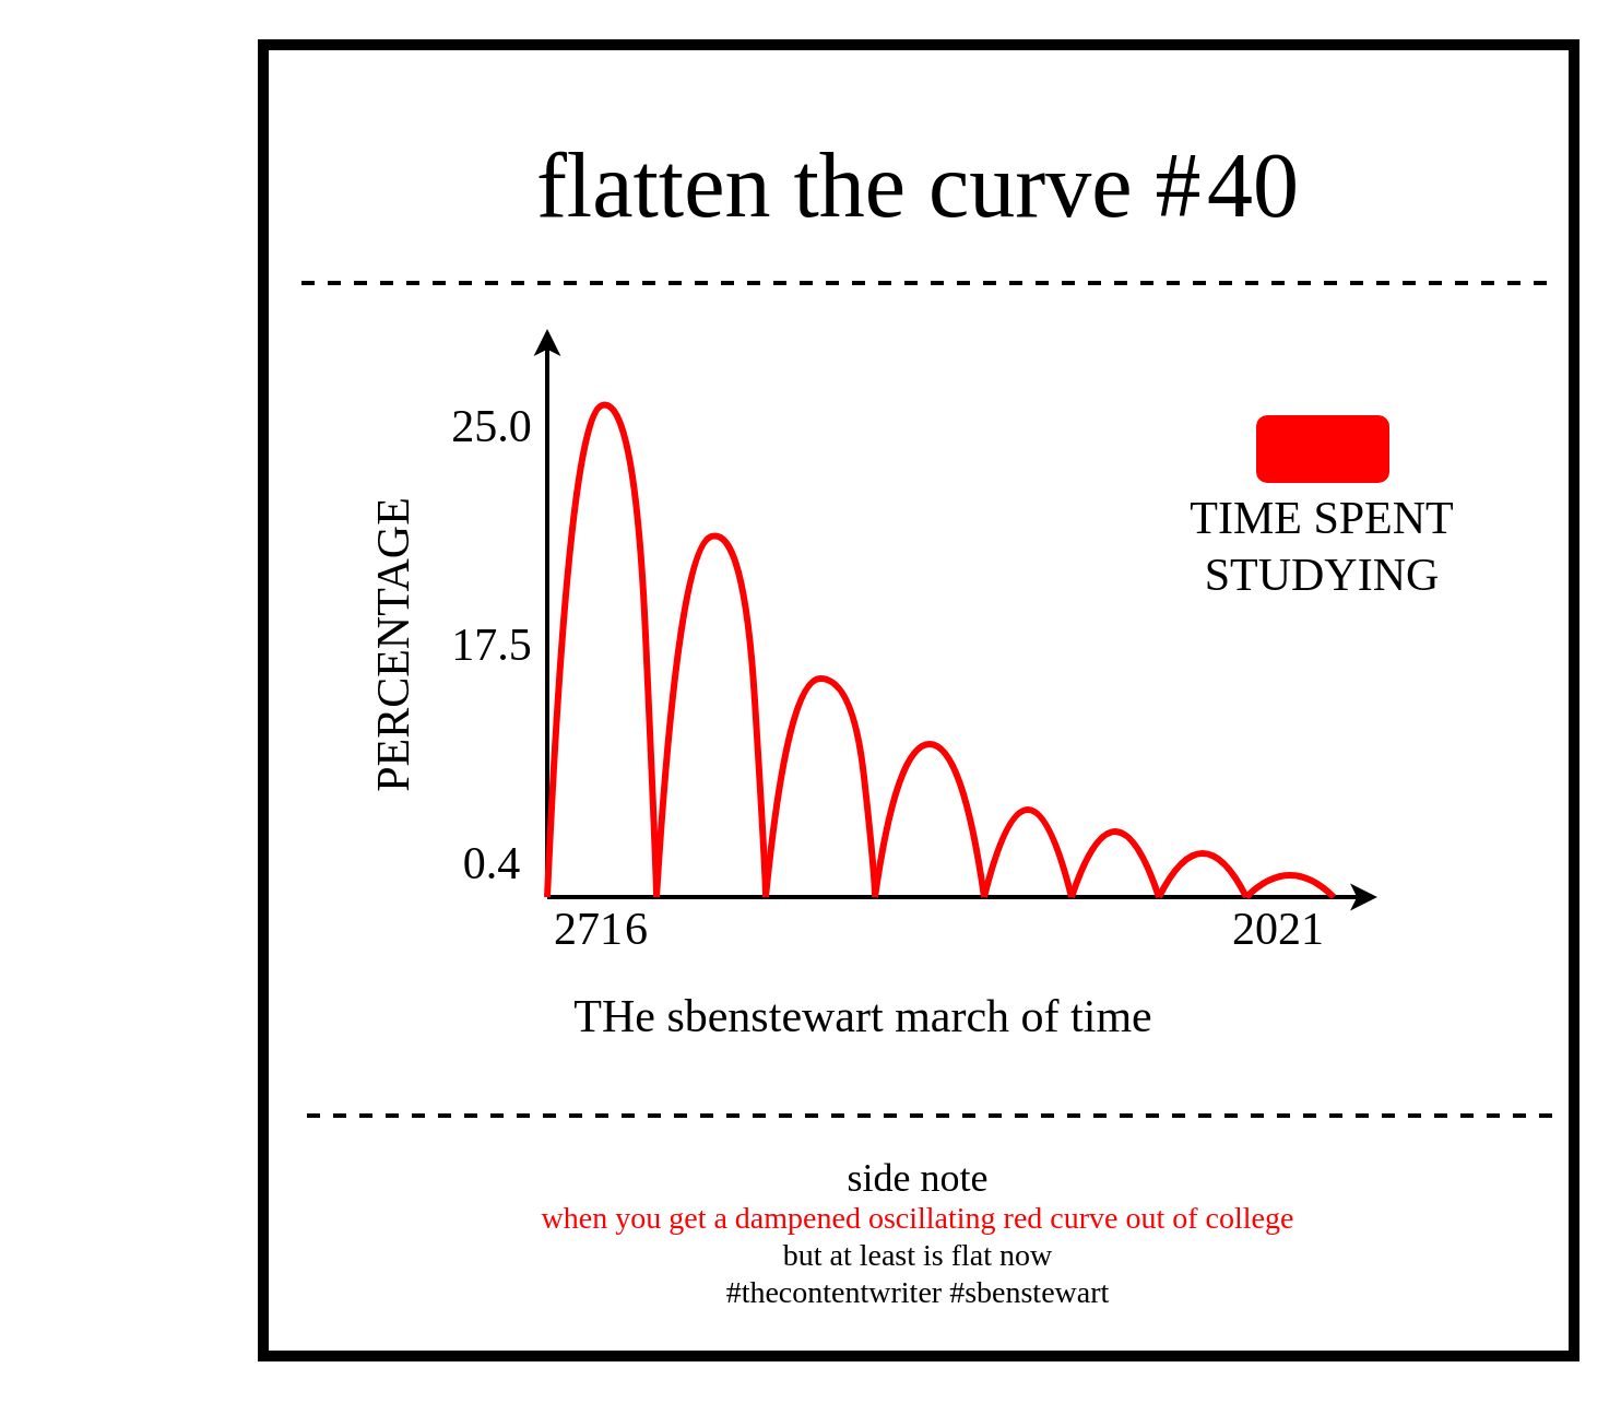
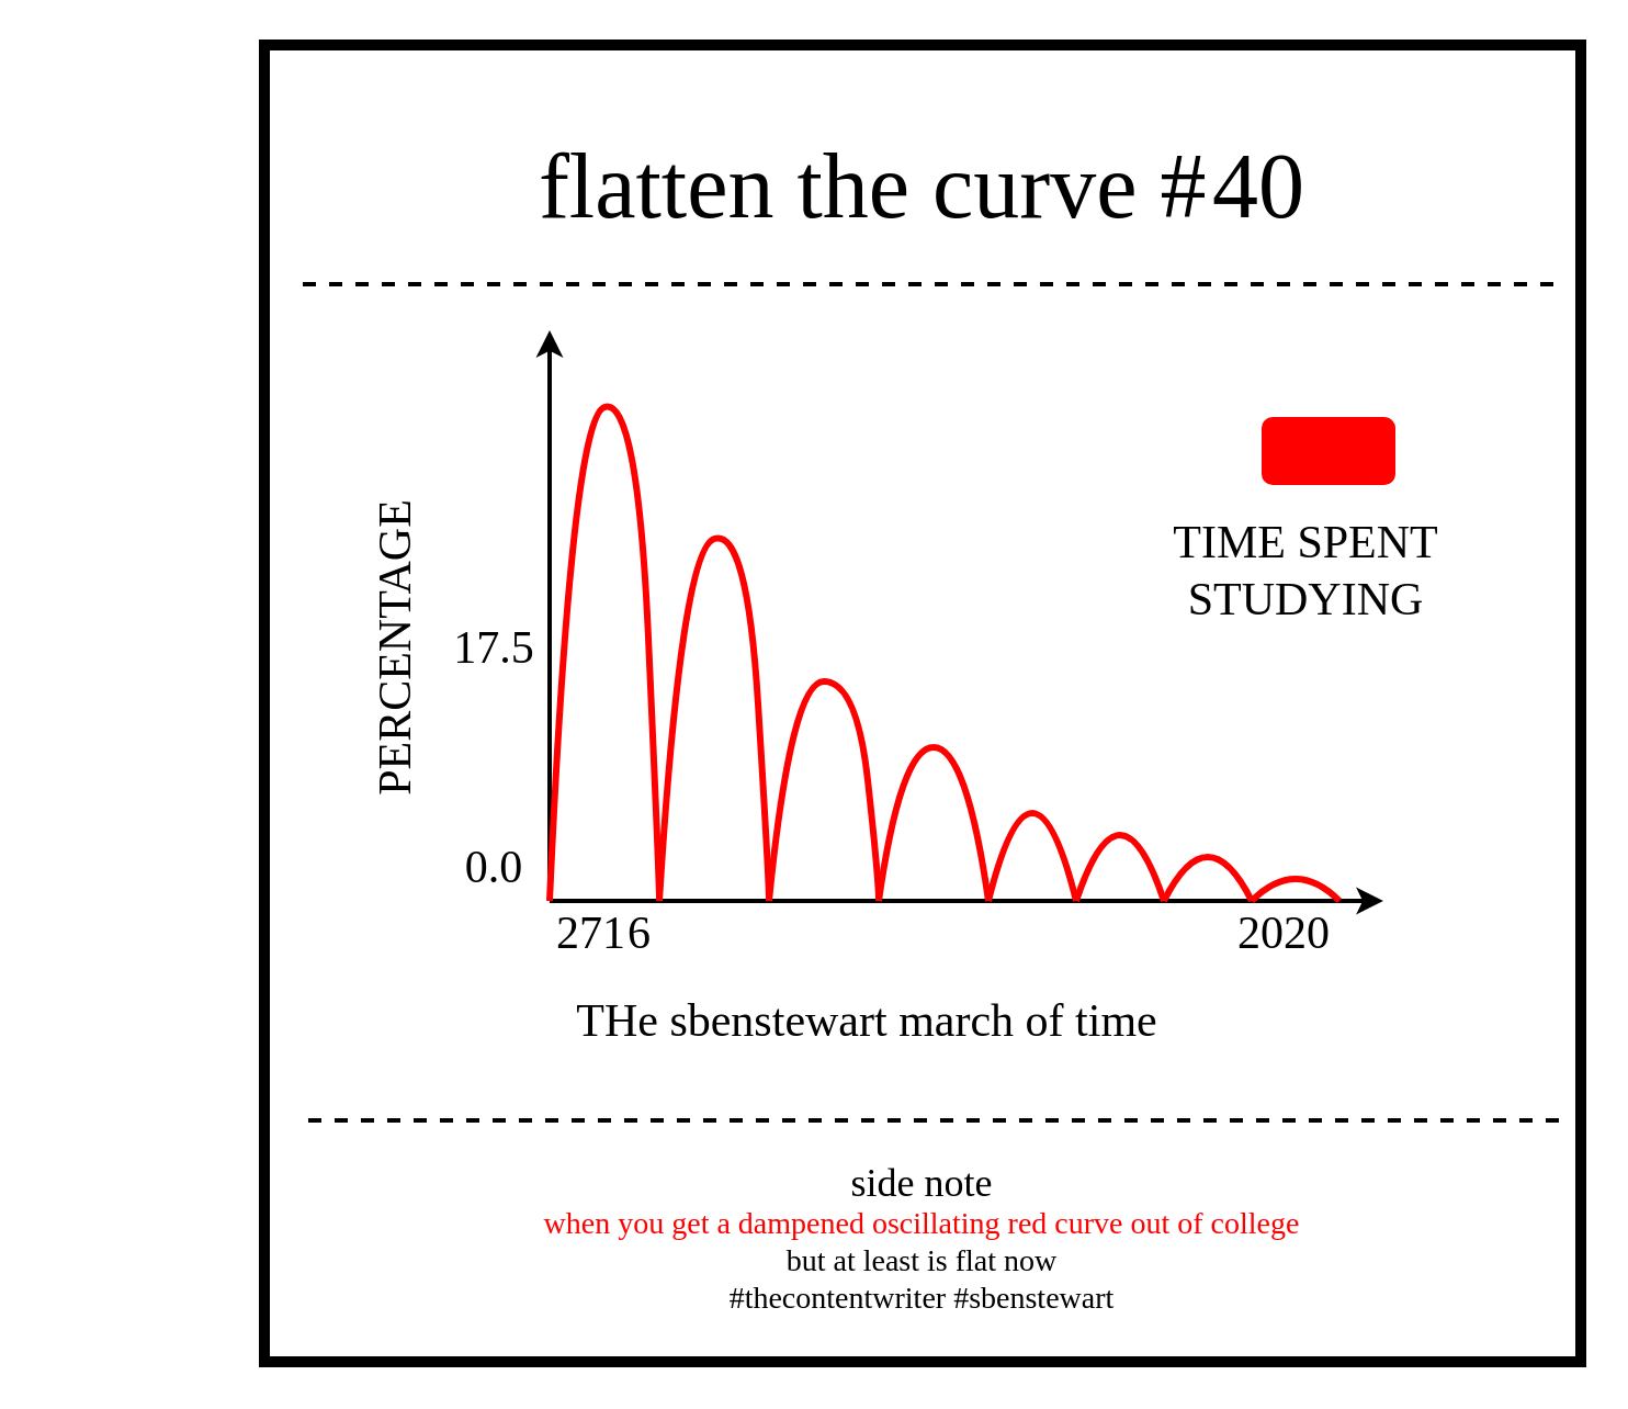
- <mxCell id="24" value="&lt;font&gt;&lt;span style=&quot;font-size: 21px&quot;&gt;25.0&lt;/span&gt;&lt;br&gt;&lt;/font&gt;" style="text;html=1;strokeColor=none;fillColor=none;align=center;verticalAlign=middle;whiteSpace=wrap;rounded=0;fontFamily=xkcd;FType=w;" vertex="1" parent="1"><mxGeometry x="190" y="180" width="70" height="30" as="geometry" /></mxCell>
- <mxCell id="10" value="&lt;font&gt;&lt;font style=&quot;font-size: 21px&quot;&gt;TIME SPENT STUDYING&lt;/font&gt;&lt;br&gt;&lt;/font&gt;" style="text;html=1;strokeColor=none;fillColor=none;align=center;verticalAlign=middle;whiteSpace=wrap;rounded=0;fontFamily=xkcd;FType=w;" parent="1" vertex="1"><mxGeometry x="530" y="230" width="150" height="40" as="geometry" /></mxCell>
+ <mxCell id="10" value="&lt;font&gt;&lt;font style=&quot;font-size: 21px&quot;&gt;TIME SPENT STUDYING&lt;/font&gt;&lt;br&gt;&lt;/font&gt;" style="text;html=1;strokeColor=none;fillColor=none;align=center;verticalAlign=middle;whiteSpace=wrap;rounded=0;fontFamily=xkcd;FType=w;" parent="1" vertex="1"><mxGeometry x="520" y="240" width="150" height="40" as="geometry" /></mxCell>
- <mxCell id="23" value="&lt;font&gt;&lt;span style=&quot;font-size: 21px&quot;&gt;0.4&lt;/span&gt;&lt;br&gt;&lt;/font&gt;" style="text;html=1;strokeColor=none;fillColor=none;align=center;verticalAlign=middle;whiteSpace=wrap;rounded=0;fontFamily=xkcd;FType=w;" vertex="1" parent="1"><mxGeometry x="190" y="380" width="70" height="30" as="geometry" /></mxCell>
+ <mxCell id="23" value="&lt;font&gt;&lt;span style=&quot;font-size: 21px&quot;&gt;0.0&lt;/span&gt;&lt;br&gt;&lt;/font&gt;" style="text;html=1;strokeColor=none;fillColor=none;align=center;verticalAlign=middle;whiteSpace=wrap;rounded=0;fontFamily=xkcd;FType=w;" vertex="1" parent="1"><mxGeometry x="190" y="380" width="70" height="30" as="geometry" /></mxCell>
- <mxCell id="14" value="&lt;font&gt;&lt;font style=&quot;font-size: 21px&quot;&gt;2021&lt;/font&gt;&lt;br&gt;&lt;/font&gt;" style="text;html=1;strokeColor=none;fillColor=none;align=center;verticalAlign=middle;whiteSpace=wrap;rounded=0;fontFamily=xkcd;FType=w;" vertex="1" parent="1"><mxGeometry y="420" width="70" height="10" as="geometry" x="550" /></mxCell>
+ <mxCell id="14" value="&lt;font&gt;&lt;font style=&quot;font-size: 21px&quot;&gt;2020&lt;/font&gt;&lt;br&gt;&lt;/font&gt;" style="text;html=1;strokeColor=none;fillColor=none;align=center;verticalAlign=middle;whiteSpace=wrap;rounded=0;fontFamily=xkcd;FType=w;" vertex="1" parent="1"><mxGeometry y="420" width="70" height="10" as="geometry" x="550" /></mxCell>
